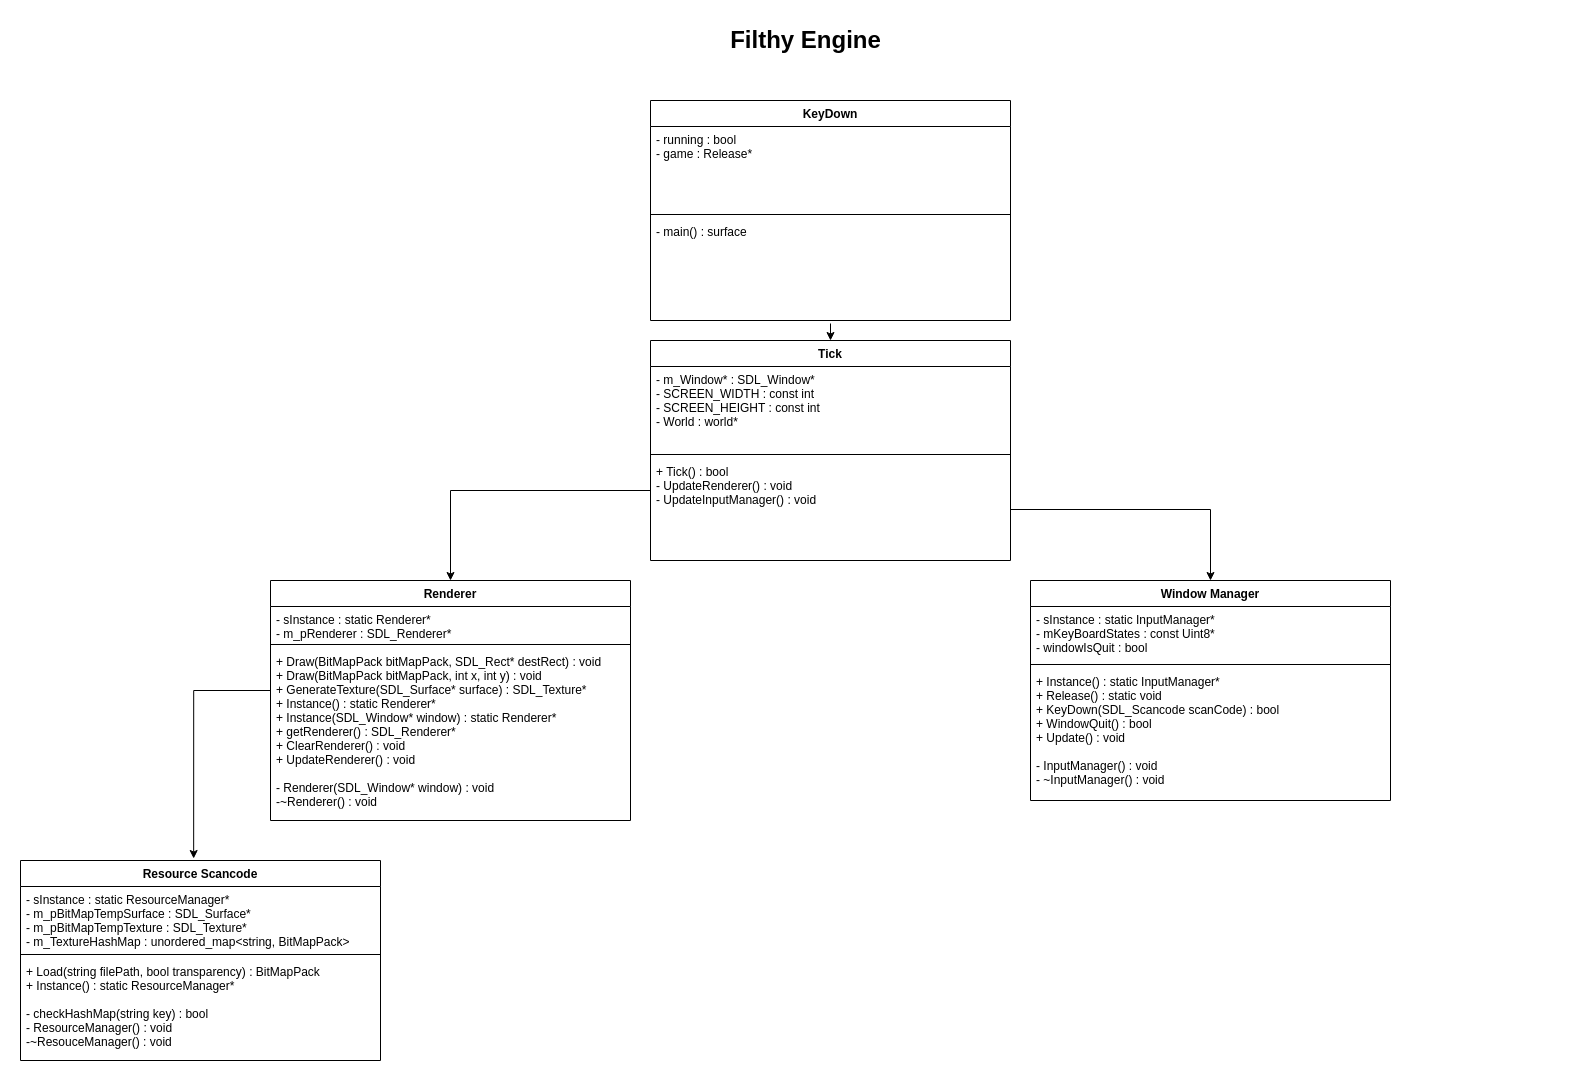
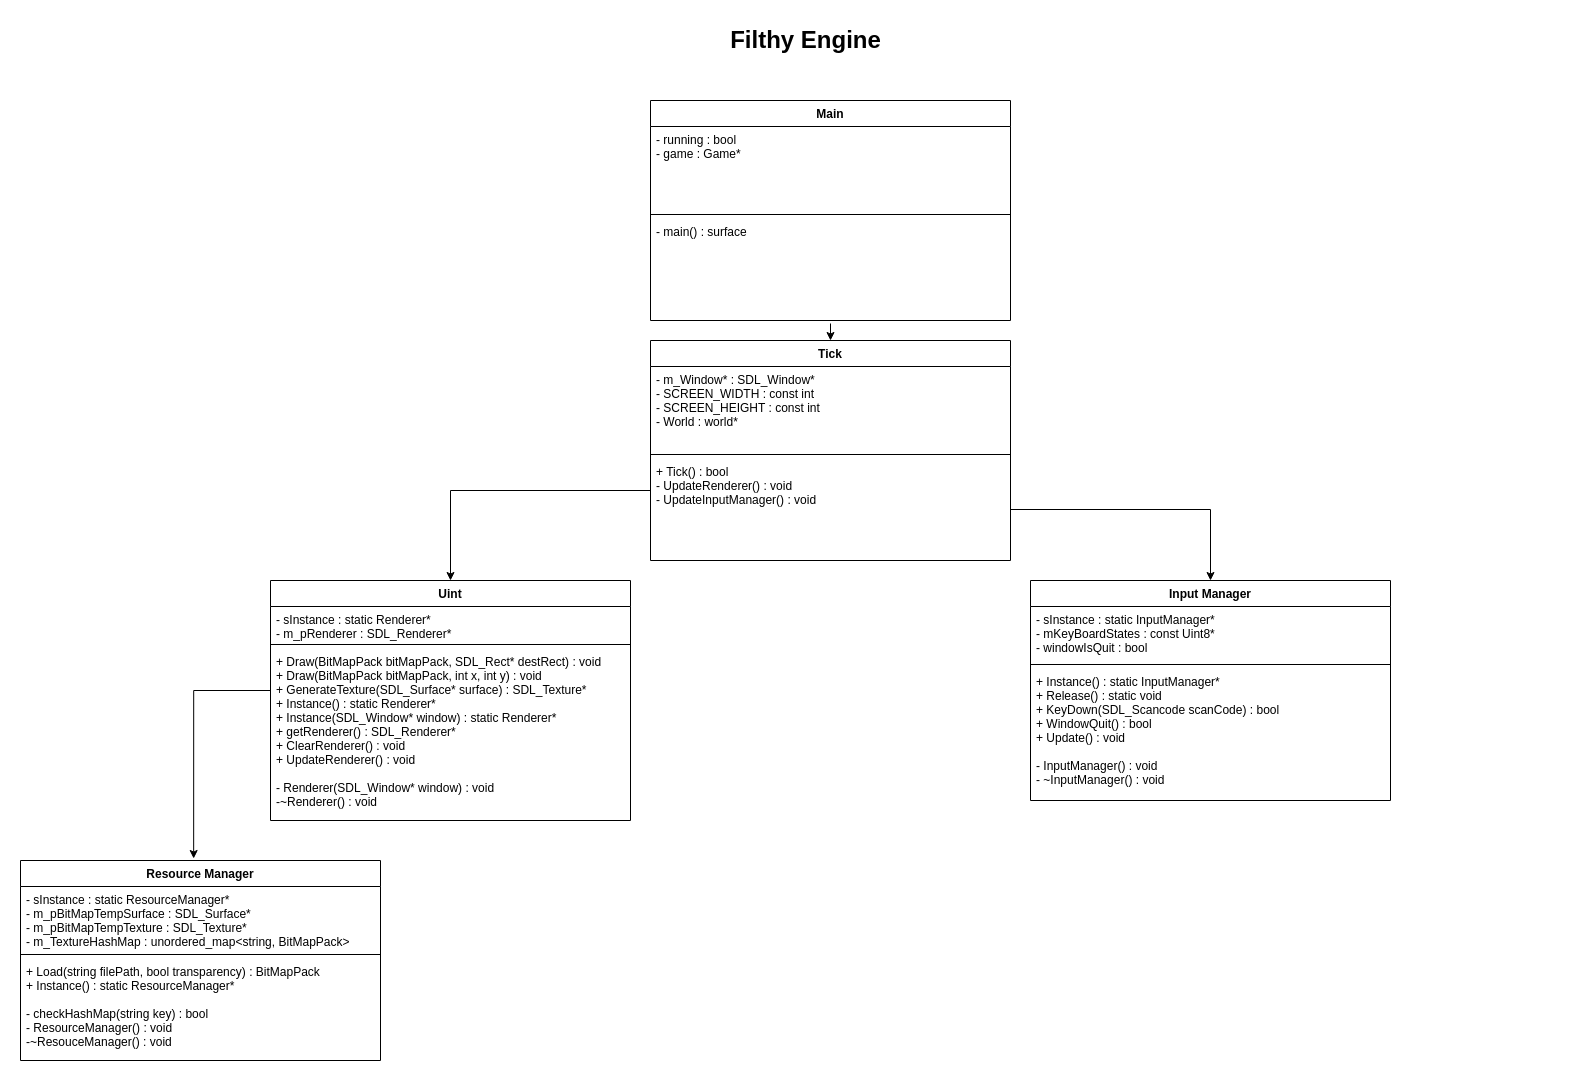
- <mxCell id="19" value="KeyDown" style="swimlane;fontStyle=1;align=center;verticalAlign=top;childLayout=stackLayout;horizontal=1;startSize=26;horizontalStack=0;resizeParent=1;resizeParentMax=0;resizeLast=0;collapsible=1;marginBottom=0;" vertex="1" parent="1"><mxGeometry x="650" y="100" width="360" height="220" as="geometry" /></mxCell>
+ <mxCell id="19" value="Main" style="swimlane;fontStyle=1;align=center;verticalAlign=top;childLayout=stackLayout;horizontal=1;startSize=26;horizontalStack=0;resizeParent=1;resizeParentMax=0;resizeLast=0;collapsible=1;marginBottom=0;" vertex="1" parent="1"><mxGeometry x="650" y="100" width="360" height="220" as="geometry" /></mxCell>
- <mxCell id="20" value="- running : bool&#10;- game : Release*" style="text;strokeColor=none;fillColor=none;align=left;verticalAlign=top;spacingLeft=4;spacingRight=4;overflow=hidden;rotatable=0;points=[[0,0.5],[1,0.5]];portConstraint=eastwest;" vertex="1" parent="19"><mxGeometry y="26" width="360" height="84" as="geometry" /></mxCell>
+ <mxCell id="20" value="- running : bool&#10;- game : Game*" style="text;strokeColor=none;fillColor=none;align=left;verticalAlign=top;spacingLeft=4;spacingRight=4;overflow=hidden;rotatable=0;points=[[0,0.5],[1,0.5]];portConstraint=eastwest;" vertex="1" parent="19"><mxGeometry y="26" width="360" height="84" as="geometry" /></mxCell>
- <mxCell id="3" value="Renderer" style="swimlane;fontStyle=1;align=center;verticalAlign=top;childLayout=stackLayout;horizontal=1;startSize=26;horizontalStack=0;resizeParent=1;resizeParentMax=0;resizeLast=0;collapsible=1;marginBottom=0;" parent="1" vertex="1"><mxGeometry x="270" y="580" width="360" height="240" as="geometry" /></mxCell>
+ <mxCell id="3" value="Uint" style="swimlane;fontStyle=1;align=center;verticalAlign=top;childLayout=stackLayout;horizontal=1;startSize=26;horizontalStack=0;resizeParent=1;resizeParentMax=0;resizeLast=0;collapsible=1;marginBottom=0;" parent="1" vertex="1"><mxGeometry x="270" y="580" width="360" height="240" as="geometry" /></mxCell>
- <mxCell id="7" value="Window Manager" style="swimlane;fontStyle=1;align=center;verticalAlign=top;childLayout=stackLayout;horizontal=1;startSize=26;horizontalStack=0;resizeParent=1;resizeParentMax=0;resizeLast=0;collapsible=1;marginBottom=0;" parent="1" vertex="1"><mxGeometry x="1030" y="580" width="360" height="220" as="geometry" /></mxCell>
+ <mxCell id="7" value="Input Manager" style="swimlane;fontStyle=1;align=center;verticalAlign=top;childLayout=stackLayout;horizontal=1;startSize=26;horizontalStack=0;resizeParent=1;resizeParentMax=0;resizeLast=0;collapsible=1;marginBottom=0;" parent="1" vertex="1"><mxGeometry x="1030" y="580" width="360" height="220" as="geometry" /></mxCell>
- <mxCell id="11" value="Resource Scancode" style="swimlane;fontStyle=1;align=center;verticalAlign=top;childLayout=stackLayout;horizontal=1;startSize=26;horizontalStack=0;resizeParent=1;resizeParentMax=0;resizeLast=0;collapsible=1;marginBottom=0;" parent="1" vertex="1"><mxGeometry x="20" y="860" width="360" height="200" as="geometry" /></mxCell>
+ <mxCell id="11" value="Resource Manager" style="swimlane;fontStyle=1;align=center;verticalAlign=top;childLayout=stackLayout;horizontal=1;startSize=26;horizontalStack=0;resizeParent=1;resizeParentMax=0;resizeLast=0;collapsible=1;marginBottom=0;" parent="1" vertex="1"><mxGeometry x="20" y="860" width="360" height="200" as="geometry" /></mxCell>
